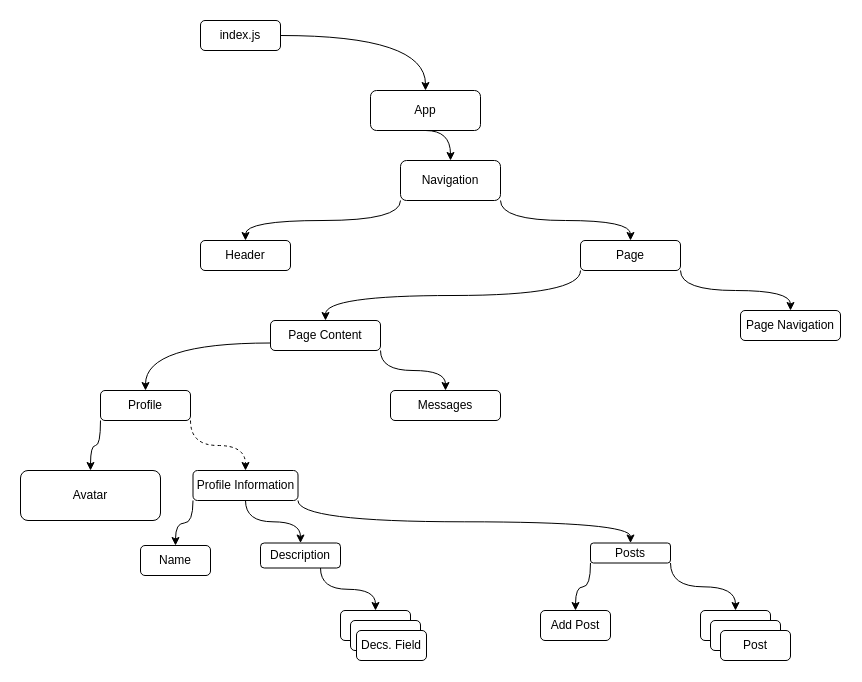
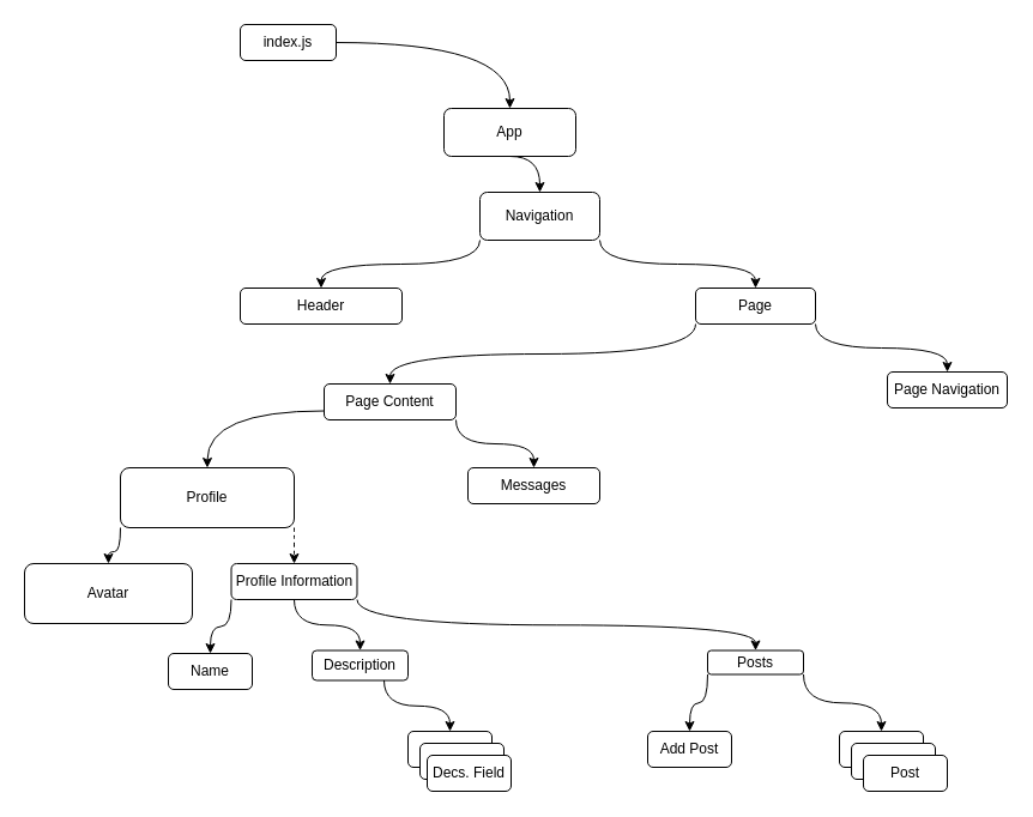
- <mxCell id="10" value="Header" style="whiteSpace=wrap;html=1;rounded=1;" vertex="1" parent="1"><mxGeometry x="200" y="240" width="90" height="30" as="geometry" /></mxCell>
+ <mxCell id="10" value="Header" style="whiteSpace=wrap;html=1;rounded=1;" vertex="1" parent="1"><mxGeometry x="200" y="240" width="135" height="30" as="geometry" /></mxCell>
- <mxCell id="20" value="Profile" style="rounded=1;whiteSpace=wrap;html=1;" vertex="1" parent="1"><mxGeometry x="100" y="390" width="90" height="30" as="geometry" /></mxCell>
+ <mxCell id="20" value="Profile" style="rounded=1;whiteSpace=wrap;html=1;" vertex="1" parent="1"><mxGeometry x="100" y="390" width="145" height="50" as="geometry" /></mxCell>
